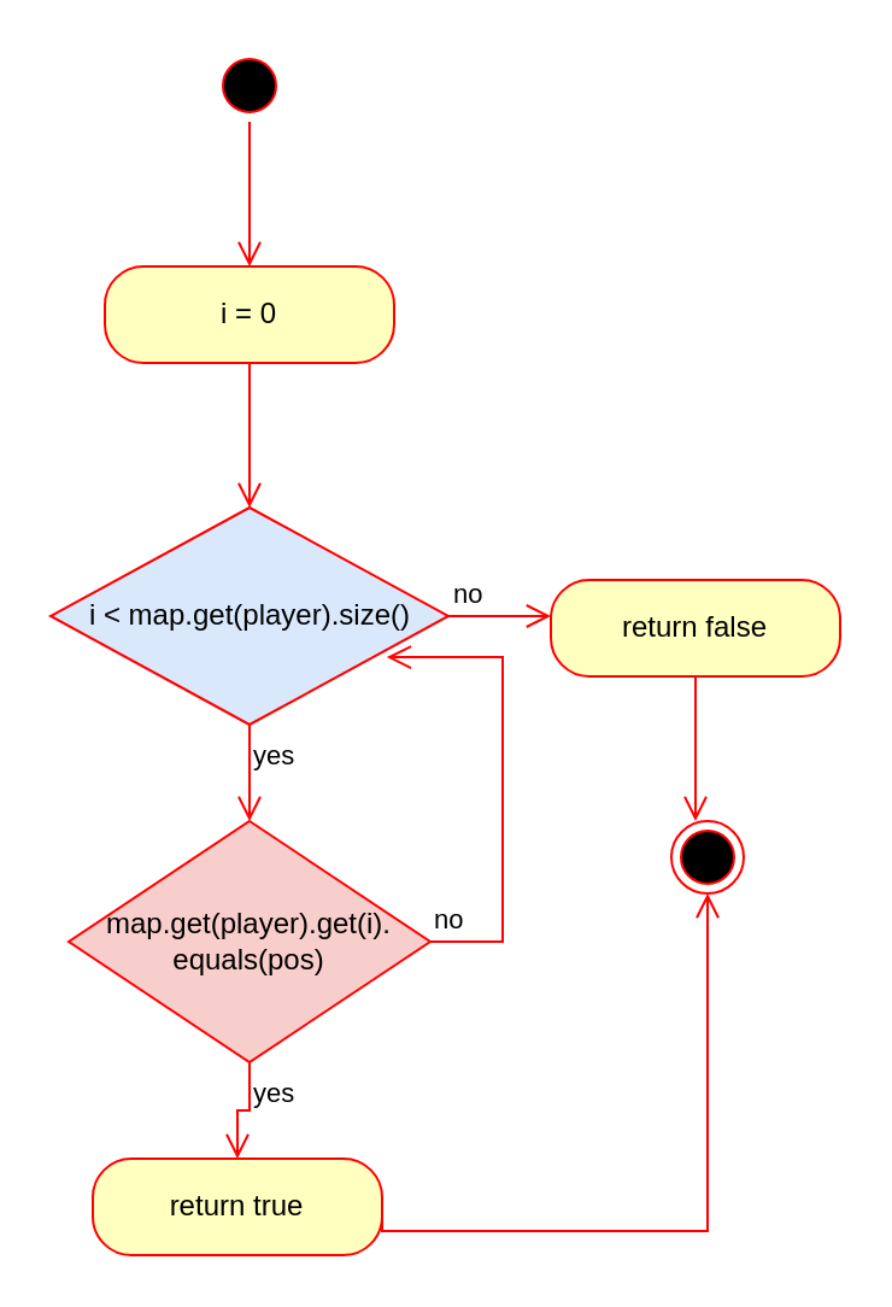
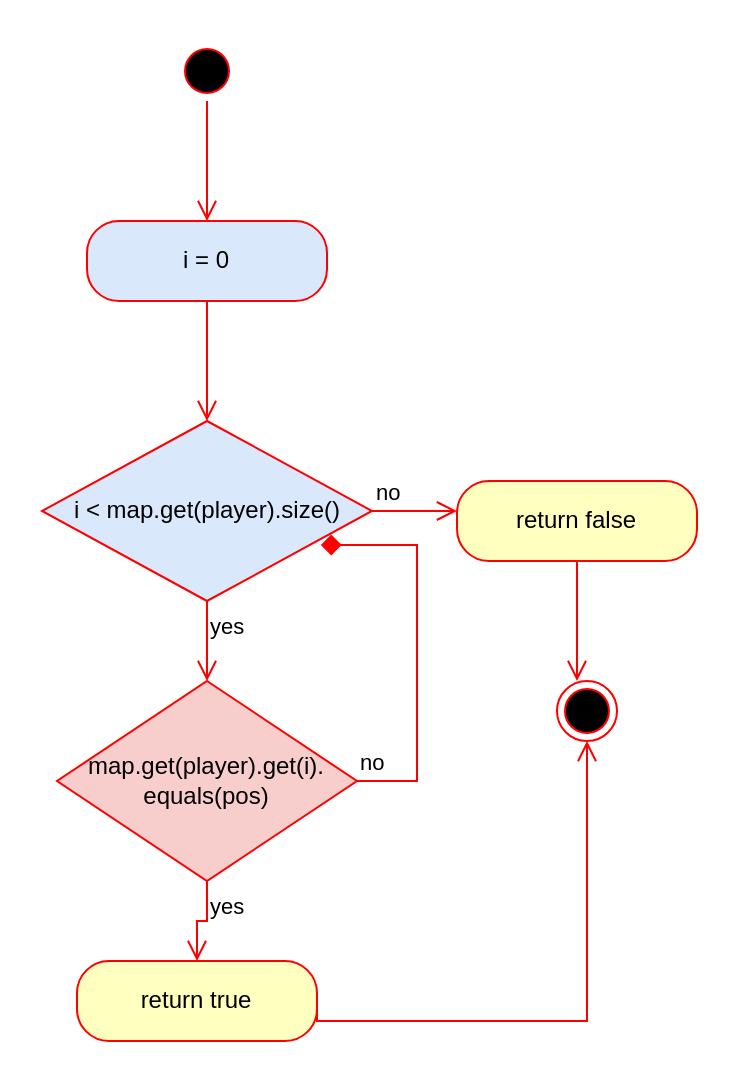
- <mxCell id="4" value="i = 0" style="rounded=1;whiteSpace=wrap;html=1;arcSize=40;fontColor=#000000;fillColor=#ffffc0;strokeColor=#ff0000;" vertex="1" parent="1"><mxGeometry x="43" y="110" width="120" height="40" as="geometry" /></mxCell>
+ <mxCell id="4" value="i = 0" style="rounded=1;whiteSpace=wrap;html=1;arcSize=40;fontColor=#000000;fillColor=#dae8fc;strokeColor=#ff0000;" vertex="1" parent="1"><mxGeometry x="43" y="110" width="120" height="40" as="geometry" /></mxCell>
- <mxCell id="13" value="no" style="edgeStyle=orthogonalEdgeStyle;html=1;align=left;verticalAlign=bottom;endArrow=open;endSize=8;strokeColor=#ff0000;rounded=0;entryX=0.845;entryY=0.689;entryDx=0;entryDy=0;entryPerimeter=0;" edge="1" source="12" parent="1" target="6"><mxGeometry x="-1" relative="1" as="geometry"><mxPoint x="218" y="360" as="targetPoint" /><Array as="points"><mxPoint x="208" y="390" /><mxPoint x="208" y="272" /></Array></mxGeometry></mxCell>
+ <mxCell id="13" value="no" style="edgeStyle=orthogonalEdgeStyle;html=1;align=left;verticalAlign=bottom;endArrow=diamond;endSize=8;strokeColor=#ff0000;rounded=0;entryX=0.845;entryY=0.689;entryDx=0;entryDy=0;entryPerimeter=0;" edge="1" source="12" parent="1" target="6"><mxGeometry x="-1" relative="1" as="geometry"><mxPoint x="218" y="360" as="targetPoint" /><Array as="points"><mxPoint x="208" y="390" /><mxPoint x="208" y="272" /></Array></mxGeometry></mxCell>
